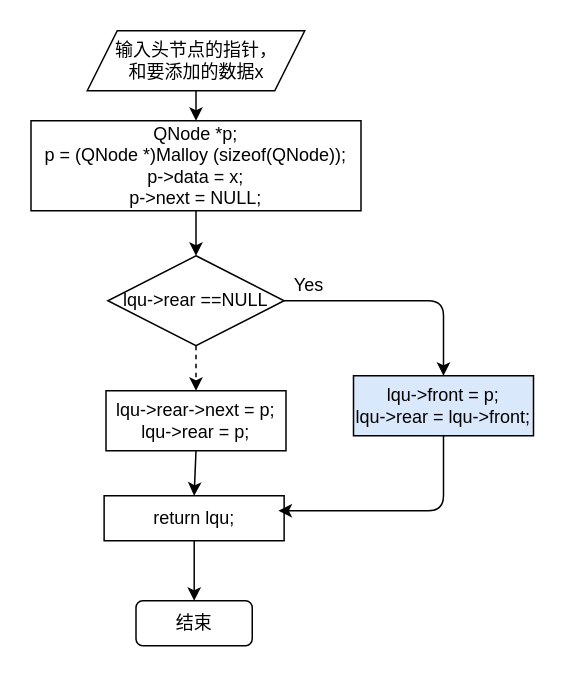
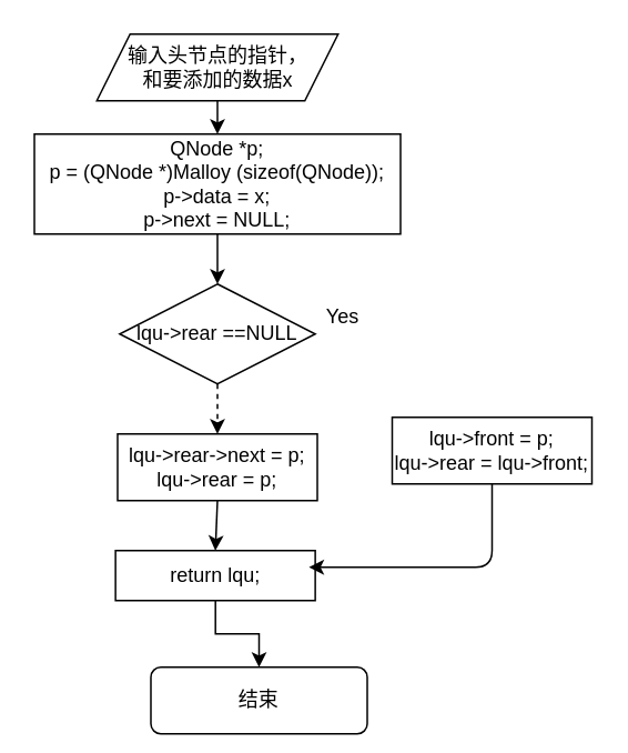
- <mxCell id="10" value="" style="endArrow=classic;html=1;exitX=1;exitY=0.5;exitDx=0;exitDy=0;entryX=0.5;entryY=0;entryDx=0;entryDy=0;" edge="1" parent="1" source="4" target="5"><mxGeometry width="50" height="50" relative="1" as="geometry"><mxPoint x="145" y="220" as="sourcePoint" /><mxPoint x="195" y="170" as="targetPoint" /><Array as="points"><mxPoint x="295" y="200" /></Array></mxGeometry></mxCell>
- <mxCell id="5" value="lqu-&amp;gt;front = p;&lt;br&gt;lqu-&amp;gt;rear = lqu-&amp;gt;front;" style="rounded=0;whiteSpace=wrap;html=1;fillColor=#dae8fc;" vertex="1" parent="1"><mxGeometry x="235" y="250" width="120" height="40" as="geometry" /></mxCell>
+ <mxCell id="5" value="lqu-&amp;gt;front = p;&lt;br&gt;lqu-&amp;gt;rear = lqu-&amp;gt;front;" style="rounded=0;whiteSpace=wrap;html=1;" vertex="1" parent="1"><mxGeometry x="235" y="250" width="120" height="40" as="geometry" /></mxCell>
- <mxCell id="9" value="结束" style="rounded=1;whiteSpace=wrap;html=1;" vertex="1" parent="1"><mxGeometry x="90" y="400" width="77.5" height="30" as="geometry" /></mxCell>
+ <mxCell id="9" value="结束" style="rounded=1;whiteSpace=wrap;html=1;" vertex="1" parent="1"><mxGeometry x="90" y="400" width="130" height="40" as="geometry" /></mxCell>
